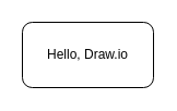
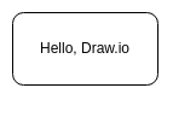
- <mxCell id="2" value="Hello, Draw.io" style="rounded=1;whiteSpace=wrap;html=1;" vertex="1" parent="1"><mxGeometry x="20" y="20" width="120" height="60" as="geometry" /></mxCell>
+ <mxCell id="2" value="Hello, Draw.io" style="rounded=1;whiteSpace=wrap;html=1;" vertex="1" parent="1"><mxGeometry x="10" y="10" width="120" height="60" as="geometry" /></mxCell>
